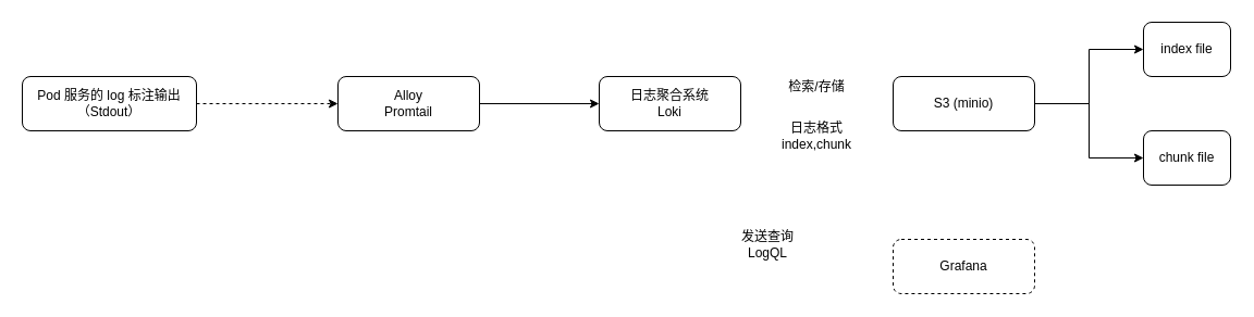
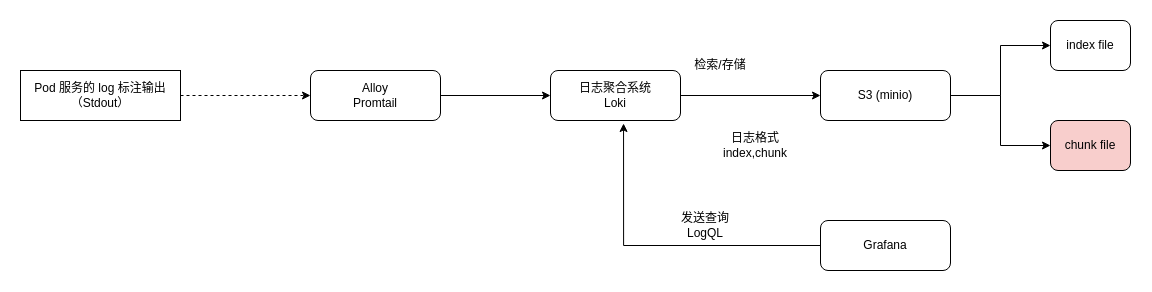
- <mxCell id="11" value="检索/存储" style="text;html=1;align=center;verticalAlign=middle;whiteSpace=wrap;rounded=0;" vertex="1" parent="1"><mxGeometry x="720" y="65" width="60" height="30" as="geometry" /></mxCell>
+ <mxCell id="11" value="检索/存储" style="text;html=1;align=center;verticalAlign=middle;whiteSpace=wrap;rounded=0;" vertex="1" parent="1"><mxGeometry x="690" y="50" width="60" height="30" as="geometry" /></mxCell>
- <mxCell id="3" value="Pod 服务的 log 标注输出（Stdout）" style="rounded=1;whiteSpace=wrap;html=1;" vertex="1" parent="1"><mxGeometry x="20" y="70" width="160" height="50" as="geometry" /></mxCell>
+ <mxCell id="3" value="Pod 服务的 log 标注输出（Stdout）" style="whiteSpace=wrap;html=1;rounded=0;" vertex="1" parent="1"><mxGeometry x="20" y="70" width="160" height="50" as="geometry" /></mxCell>
+ <mxCell id="6" style="edgeStyle=orthogonalEdgeStyle;rounded=0;orthogonalLoop=1;jettySize=auto;html=1;entryX=0;entryY=0.5;entryDx=0;entryDy=0;" edge="1" parent="1" source="7" target="10"><mxGeometry relative="1" as="geometry" /></mxCell>
- <mxCell id="12" value="日志格式&lt;div&gt;index,chunk&lt;/div&gt;" style="text;html=1;align=center;verticalAlign=middle;whiteSpace=wrap;rounded=0;" vertex="1" parent="1"><mxGeometry x="720" y="110" width="60" height="30" as="geometry" /></mxCell>
+ <mxCell id="12" value="日志格式&lt;div&gt;index,chunk&lt;/div&gt;" style="text;html=1;align=center;verticalAlign=middle;whiteSpace=wrap;rounded=0;" vertex="1" parent="1"><mxGeometry x="725" y="130" width="60" height="30" as="geometry" /></mxCell>
- <mxCell id="17" value="chunk file" style="rounded=1;whiteSpace=wrap;html=1;" vertex="1" parent="1"><mxGeometry x="1050" y="120" width="80" height="50" as="geometry" /></mxCell>
+ <mxCell id="17" value="chunk file" style="rounded=1;whiteSpace=wrap;html=1;fillColor=#f8cecc;" vertex="1" parent="1"><mxGeometry x="1050" y="120" width="80" height="50" as="geometry" /></mxCell>
+ <mxCell id="14" style="edgeStyle=orthogonalEdgeStyle;rounded=0;orthogonalLoop=1;jettySize=auto;html=1;entryX=0.562;entryY=1.06;entryDx=0;entryDy=0;entryPerimeter=0;" edge="1" parent="1" source="13" target="7"><mxGeometry relative="1" as="geometry" /></mxCell>
- <mxCell id="13" value="Grafana" style="rounded=1;whiteSpace=wrap;html=1;dashed=1;" vertex="1" parent="1"><mxGeometry x="820" y="220" width="130" height="50" as="geometry" /></mxCell>
+ <mxCell id="13" value="Grafana" style="rounded=1;whiteSpace=wrap;html=1;" vertex="1" parent="1"><mxGeometry x="820" y="220" width="130" height="50" as="geometry" /></mxCell>
